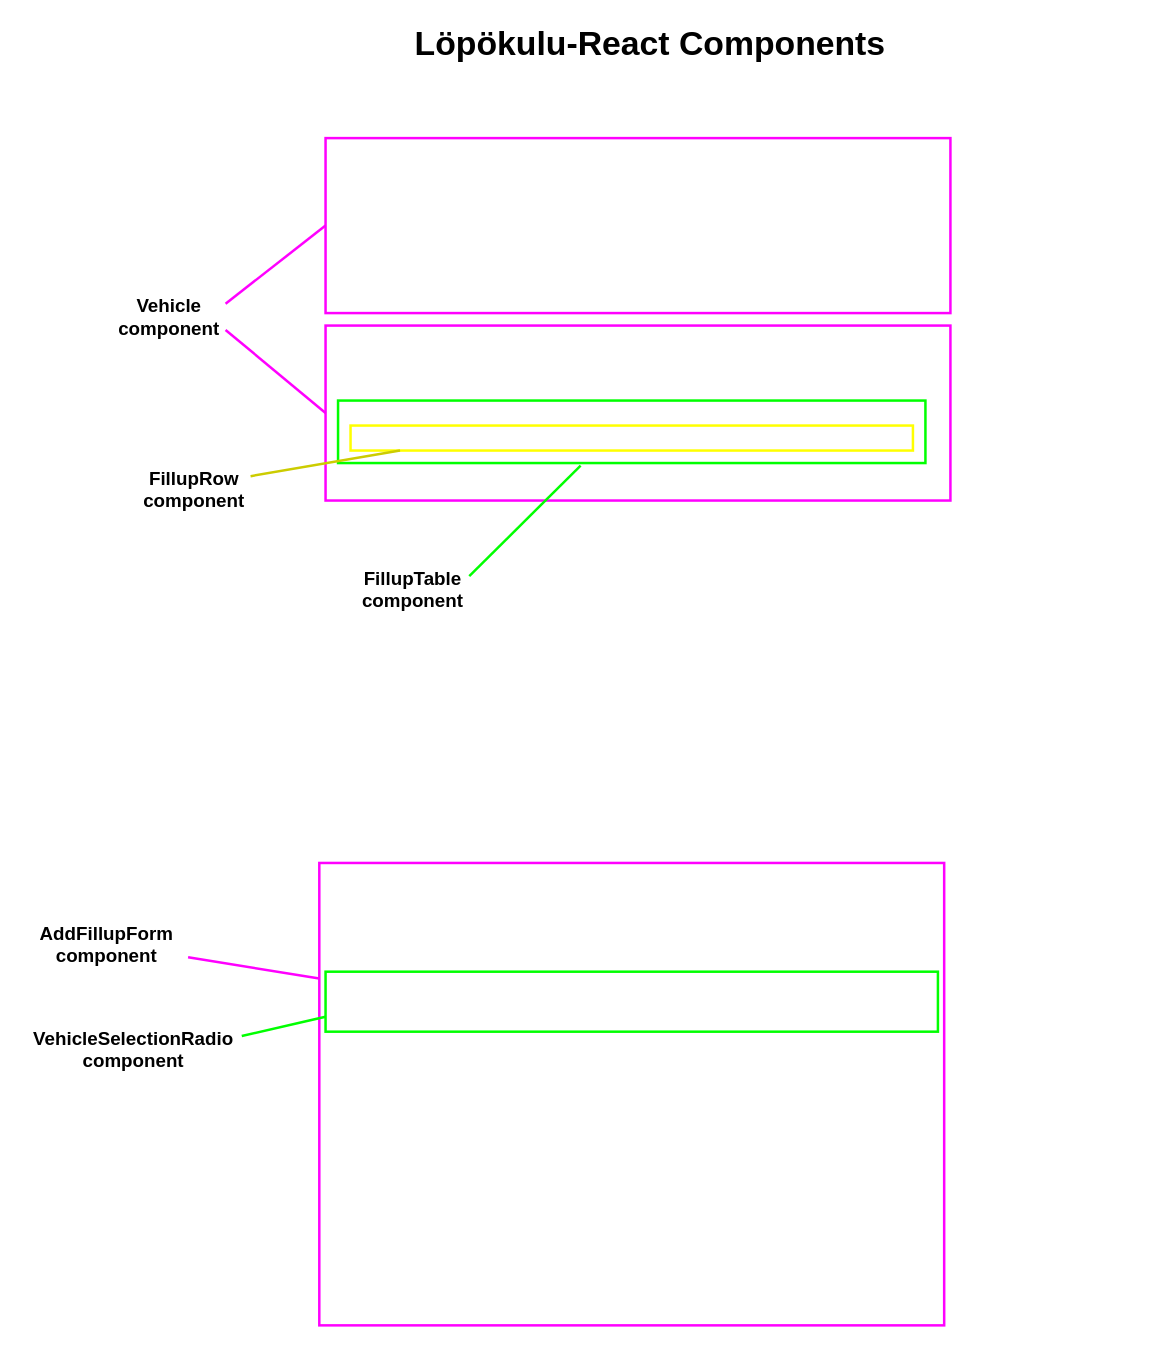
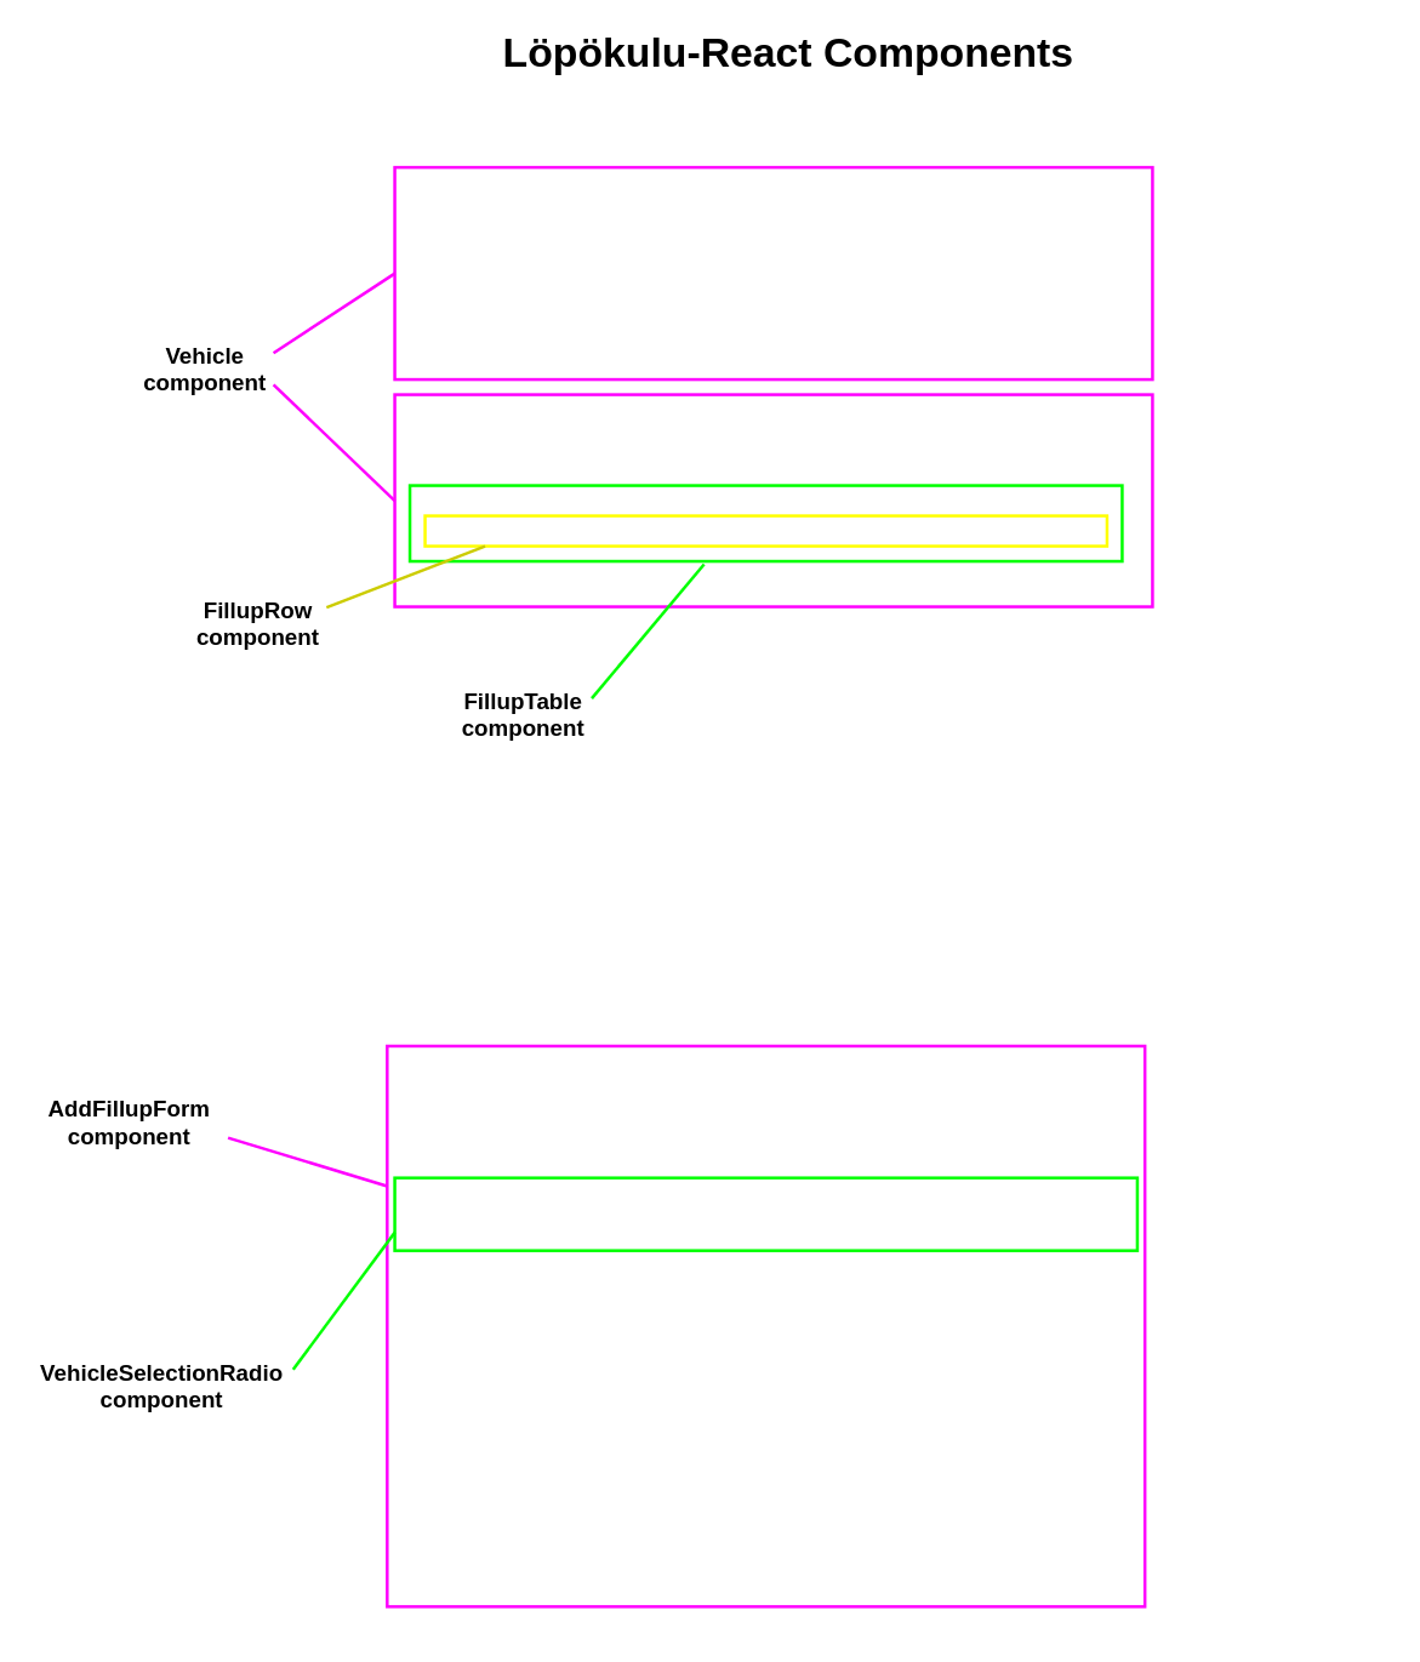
- <mxCell id="5" value="&lt;b&gt;&lt;font style=&quot;font-size: 15px&quot;&gt;Vehicle component&lt;/font&gt;&lt;/b&gt;" style="text;html=1;strokeColor=none;fillColor=none;align=center;verticalAlign=middle;whiteSpace=wrap;rounded=0;" vertex="1" parent="1"><mxGeometry x="90" y="232" width="90" height="42" as="geometry" /></mxCell>
+ <mxCell id="5" value="&lt;b&gt;&lt;font style=&quot;font-size: 15px&quot;&gt;Vehicle component&lt;/font&gt;&lt;/b&gt;" style="text;html=1;strokeColor=none;fillColor=none;align=center;verticalAlign=middle;whiteSpace=wrap;rounded=0;" vertex="1" parent="1"><mxGeometry x="90" y="222" width="90" height="42" as="geometry" /></mxCell>
- <mxCell id="9" value="&lt;b&gt;&lt;font style=&quot;font-size: 15px&quot;&gt;FillupRow component&lt;/font&gt;&lt;/b&gt;" style="text;html=1;strokeColor=none;fillColor=none;align=center;verticalAlign=middle;whiteSpace=wrap;rounded=0;" vertex="1" parent="1"><mxGeometry x="110" y="370" width="90" height="42" as="geometry" /></mxCell>
+ <mxCell id="9" value="&lt;b&gt;&lt;font style=&quot;font-size: 15px&quot;&gt;FillupRow component&lt;/font&gt;&lt;/b&gt;" style="text;html=1;strokeColor=none;fillColor=none;align=center;verticalAlign=middle;whiteSpace=wrap;rounded=0;" vertex="1" parent="1"><mxGeometry x="125" y="390" width="90" height="42" as="geometry" /></mxCell>
- <mxCell id="12" value="&lt;b&gt;&lt;font style=&quot;font-size: 15px&quot;&gt;FillupTable component&lt;/font&gt;&lt;/b&gt;" style="text;html=1;strokeColor=none;fillColor=none;align=center;verticalAlign=middle;whiteSpace=wrap;rounded=0;" vertex="1" parent="1"><mxGeometry x="285" y="450" width="90" height="42" as="geometry" /></mxCell>
+ <mxCell id="12" value="&lt;b&gt;&lt;font style=&quot;font-size: 15px&quot;&gt;FillupTable component&lt;/font&gt;&lt;/b&gt;" style="text;html=1;strokeColor=none;fillColor=none;align=center;verticalAlign=middle;whiteSpace=wrap;rounded=0;" vertex="1" parent="1"><mxGeometry x="300" y="450" width="90" height="42" as="geometry" /></mxCell>
- <mxCell id="17" value="&lt;b&gt;&lt;font style=&quot;font-size: 15px&quot;&gt;AddFillupForm component&lt;/font&gt;&lt;/b&gt;" style="text;html=1;strokeColor=none;fillColor=none;align=center;verticalAlign=middle;whiteSpace=wrap;rounded=0;" vertex="1" parent="1"><mxGeometry x="20" y="734" width="130" height="42" as="geometry" /></mxCell>
+ <mxCell id="17" value="&lt;b&gt;&lt;font style=&quot;font-size: 15px&quot;&gt;AddFillupForm component&lt;/font&gt;&lt;/b&gt;" style="text;html=1;strokeColor=none;fillColor=none;align=center;verticalAlign=middle;whiteSpace=wrap;rounded=0;" vertex="1" parent="1"><mxGeometry x="20" y="719" width="130" height="42" as="geometry" /></mxCell>
- <mxCell id="20" value="&lt;b&gt;&lt;font style=&quot;font-size: 15px&quot;&gt;VehicleSelectionRadio component&lt;/font&gt;&lt;/b&gt;" style="text;html=1;strokeColor=none;fillColor=none;align=center;verticalAlign=middle;whiteSpace=wrap;rounded=0;" vertex="1" parent="1"><mxGeometry x="20" y="818" width="172.94" height="42" as="geometry" /></mxCell>
+ <mxCell id="20" value="&lt;b&gt;&lt;font style=&quot;font-size: 15px&quot;&gt;VehicleSelectionRadio component&lt;/font&gt;&lt;/b&gt;" style="text;html=1;strokeColor=none;fillColor=none;align=center;verticalAlign=middle;whiteSpace=wrap;rounded=0;" vertex="1" parent="1"><mxGeometry x="20" y="893" width="172.94" height="42" as="geometry" /></mxCell>
